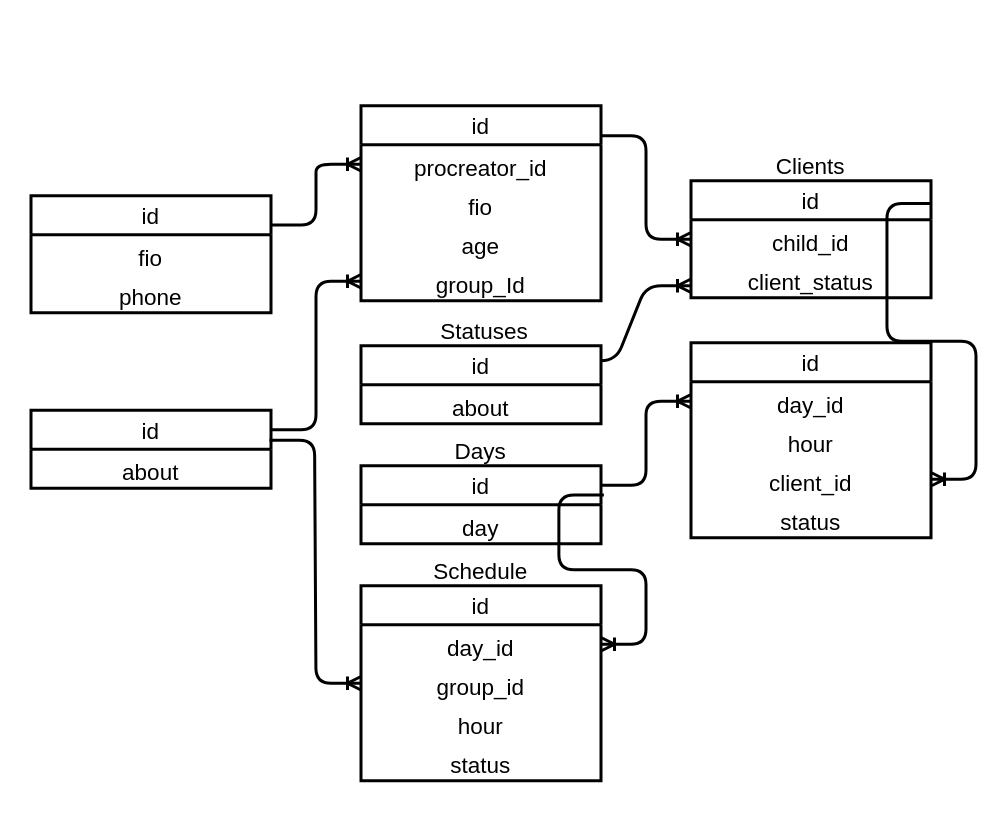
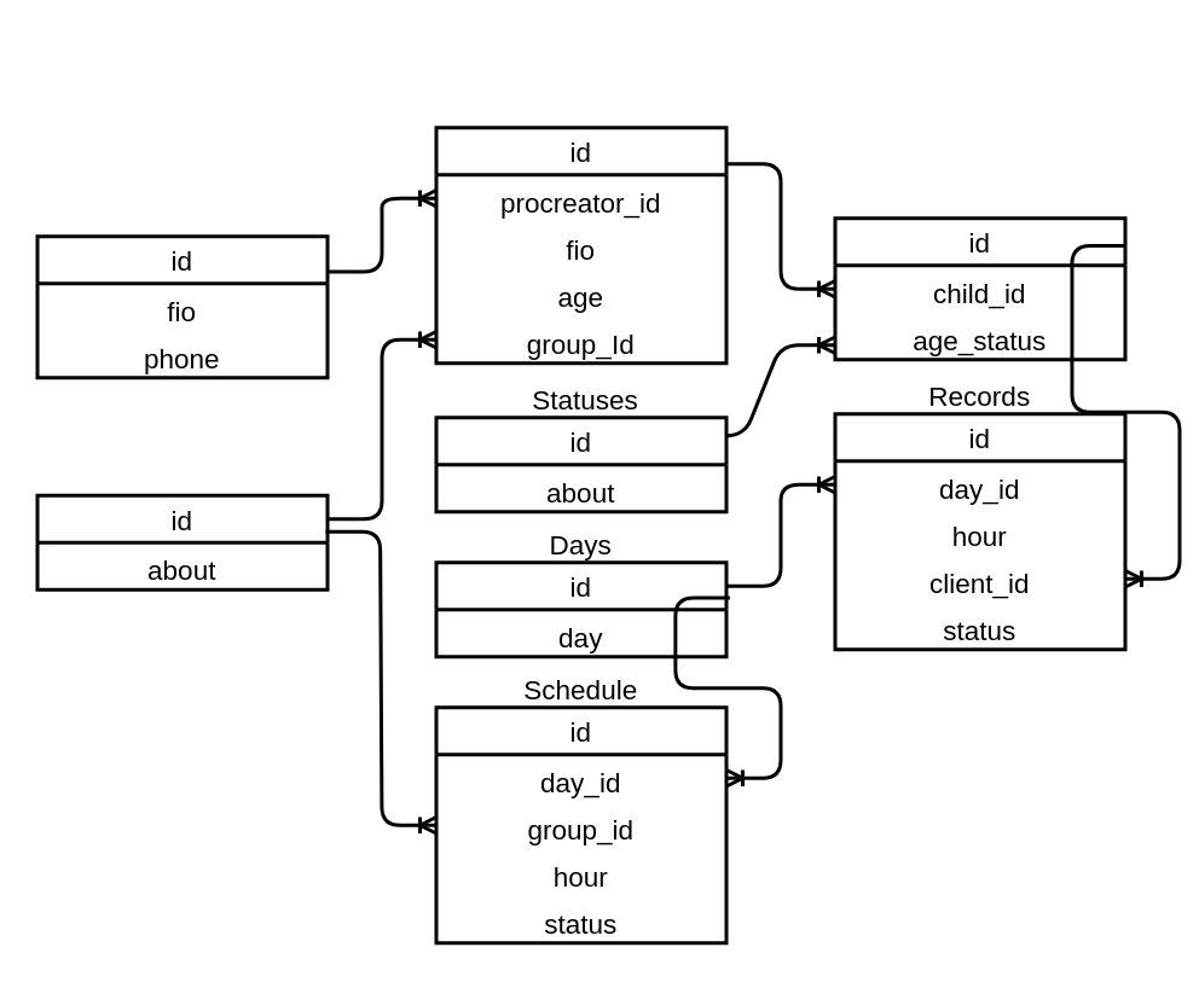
- <mxCell id="10" value="&lt;font style=&quot;font-size: 15px;&quot;&gt;Clients&lt;/font&gt;" style="text;html=1;strokeColor=none;fillColor=none;align=center;verticalAlign=middle;whiteSpace=wrap;rounded=0;fontSize=15;" parent="9" vertex="1"><mxGeometry x="35" width="90" height="20" as="geometry" /></mxCell>
- <mxCell id="13" value="client_status" style="text;strokeColor=none;fillColor=none;spacingLeft=4;spacingRight=4;overflow=hidden;rotatable=0;points=[[0,0.5],[1,0.5]];portConstraint=eastwest;fontSize=15;align=center;" parent="11" vertex="1"><mxGeometry y="52" width="160" height="26" as="geometry" /></mxCell>
+ <mxCell id="13" value="age_status" style="text;strokeColor=none;fillColor=none;spacingLeft=4;spacingRight=4;overflow=hidden;rotatable=0;points=[[0,0.5],[1,0.5]];portConstraint=eastwest;fontSize=15;align=center;" parent="11" vertex="1"><mxGeometry y="52" width="160" height="26" as="geometry" /></mxCell>
+ <mxCell id="31" value="&lt;font style=&quot;font-size: 15px;&quot;&gt;Records&lt;/font&gt;" style="text;html=1;strokeColor=none;fillColor=none;align=center;verticalAlign=middle;whiteSpace=wrap;rounded=0;fontSize=15;" parent="30" vertex="1"><mxGeometry x="35" width="90" height="20" as="geometry" /></mxCell>
